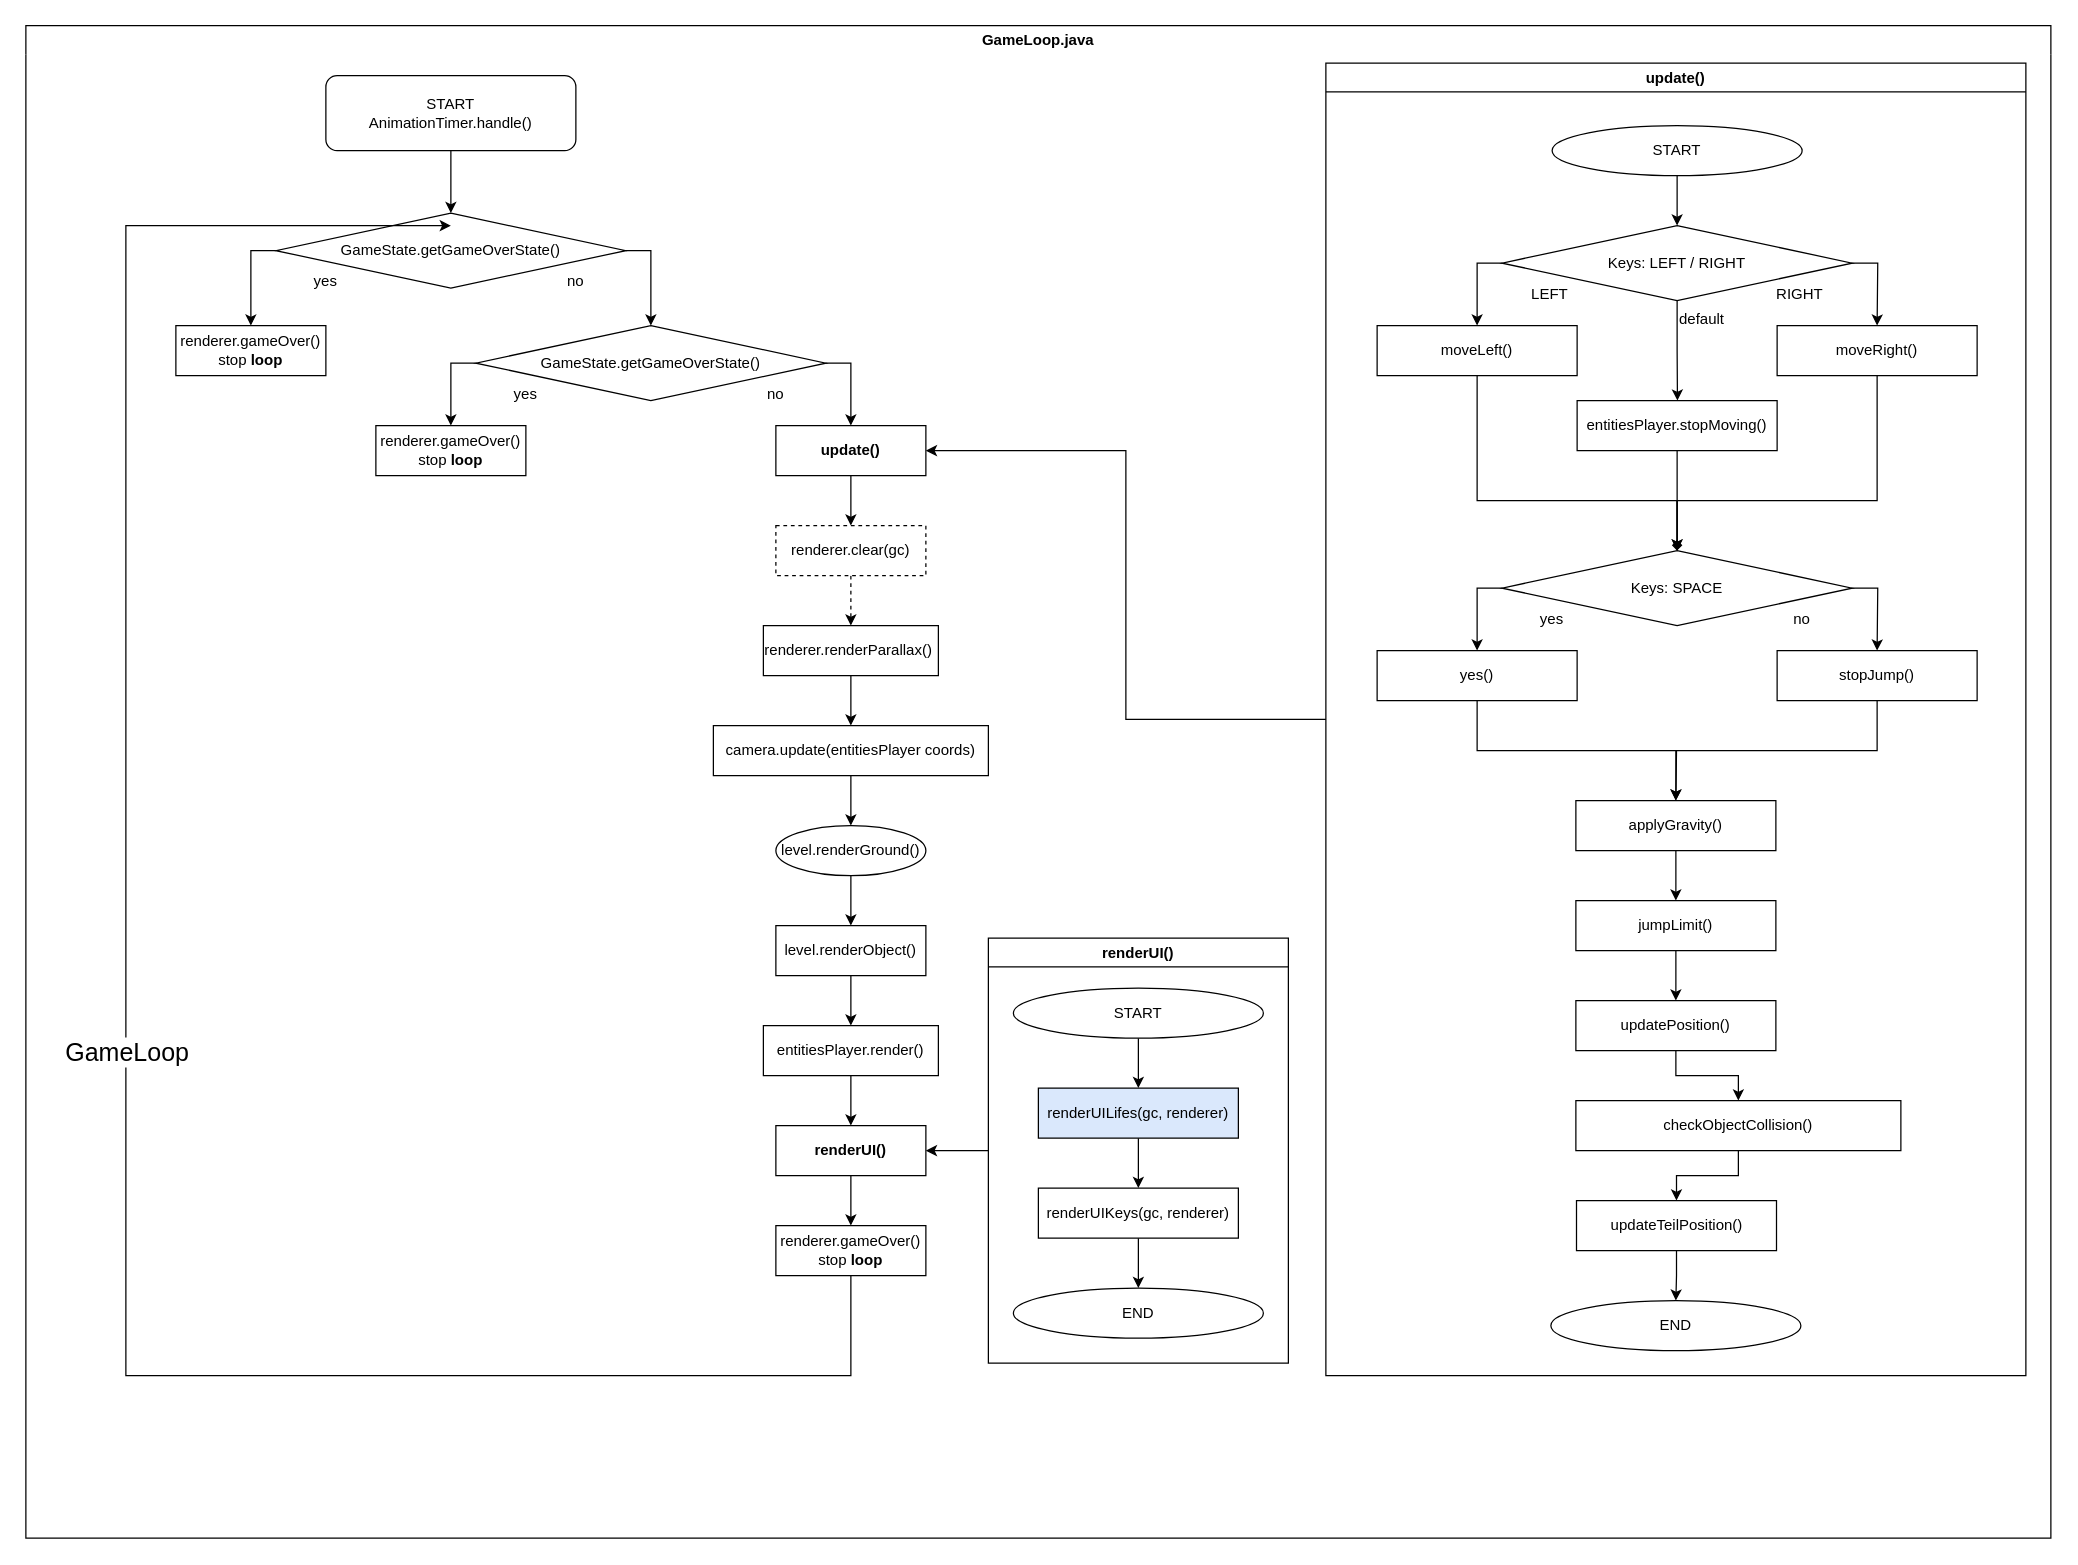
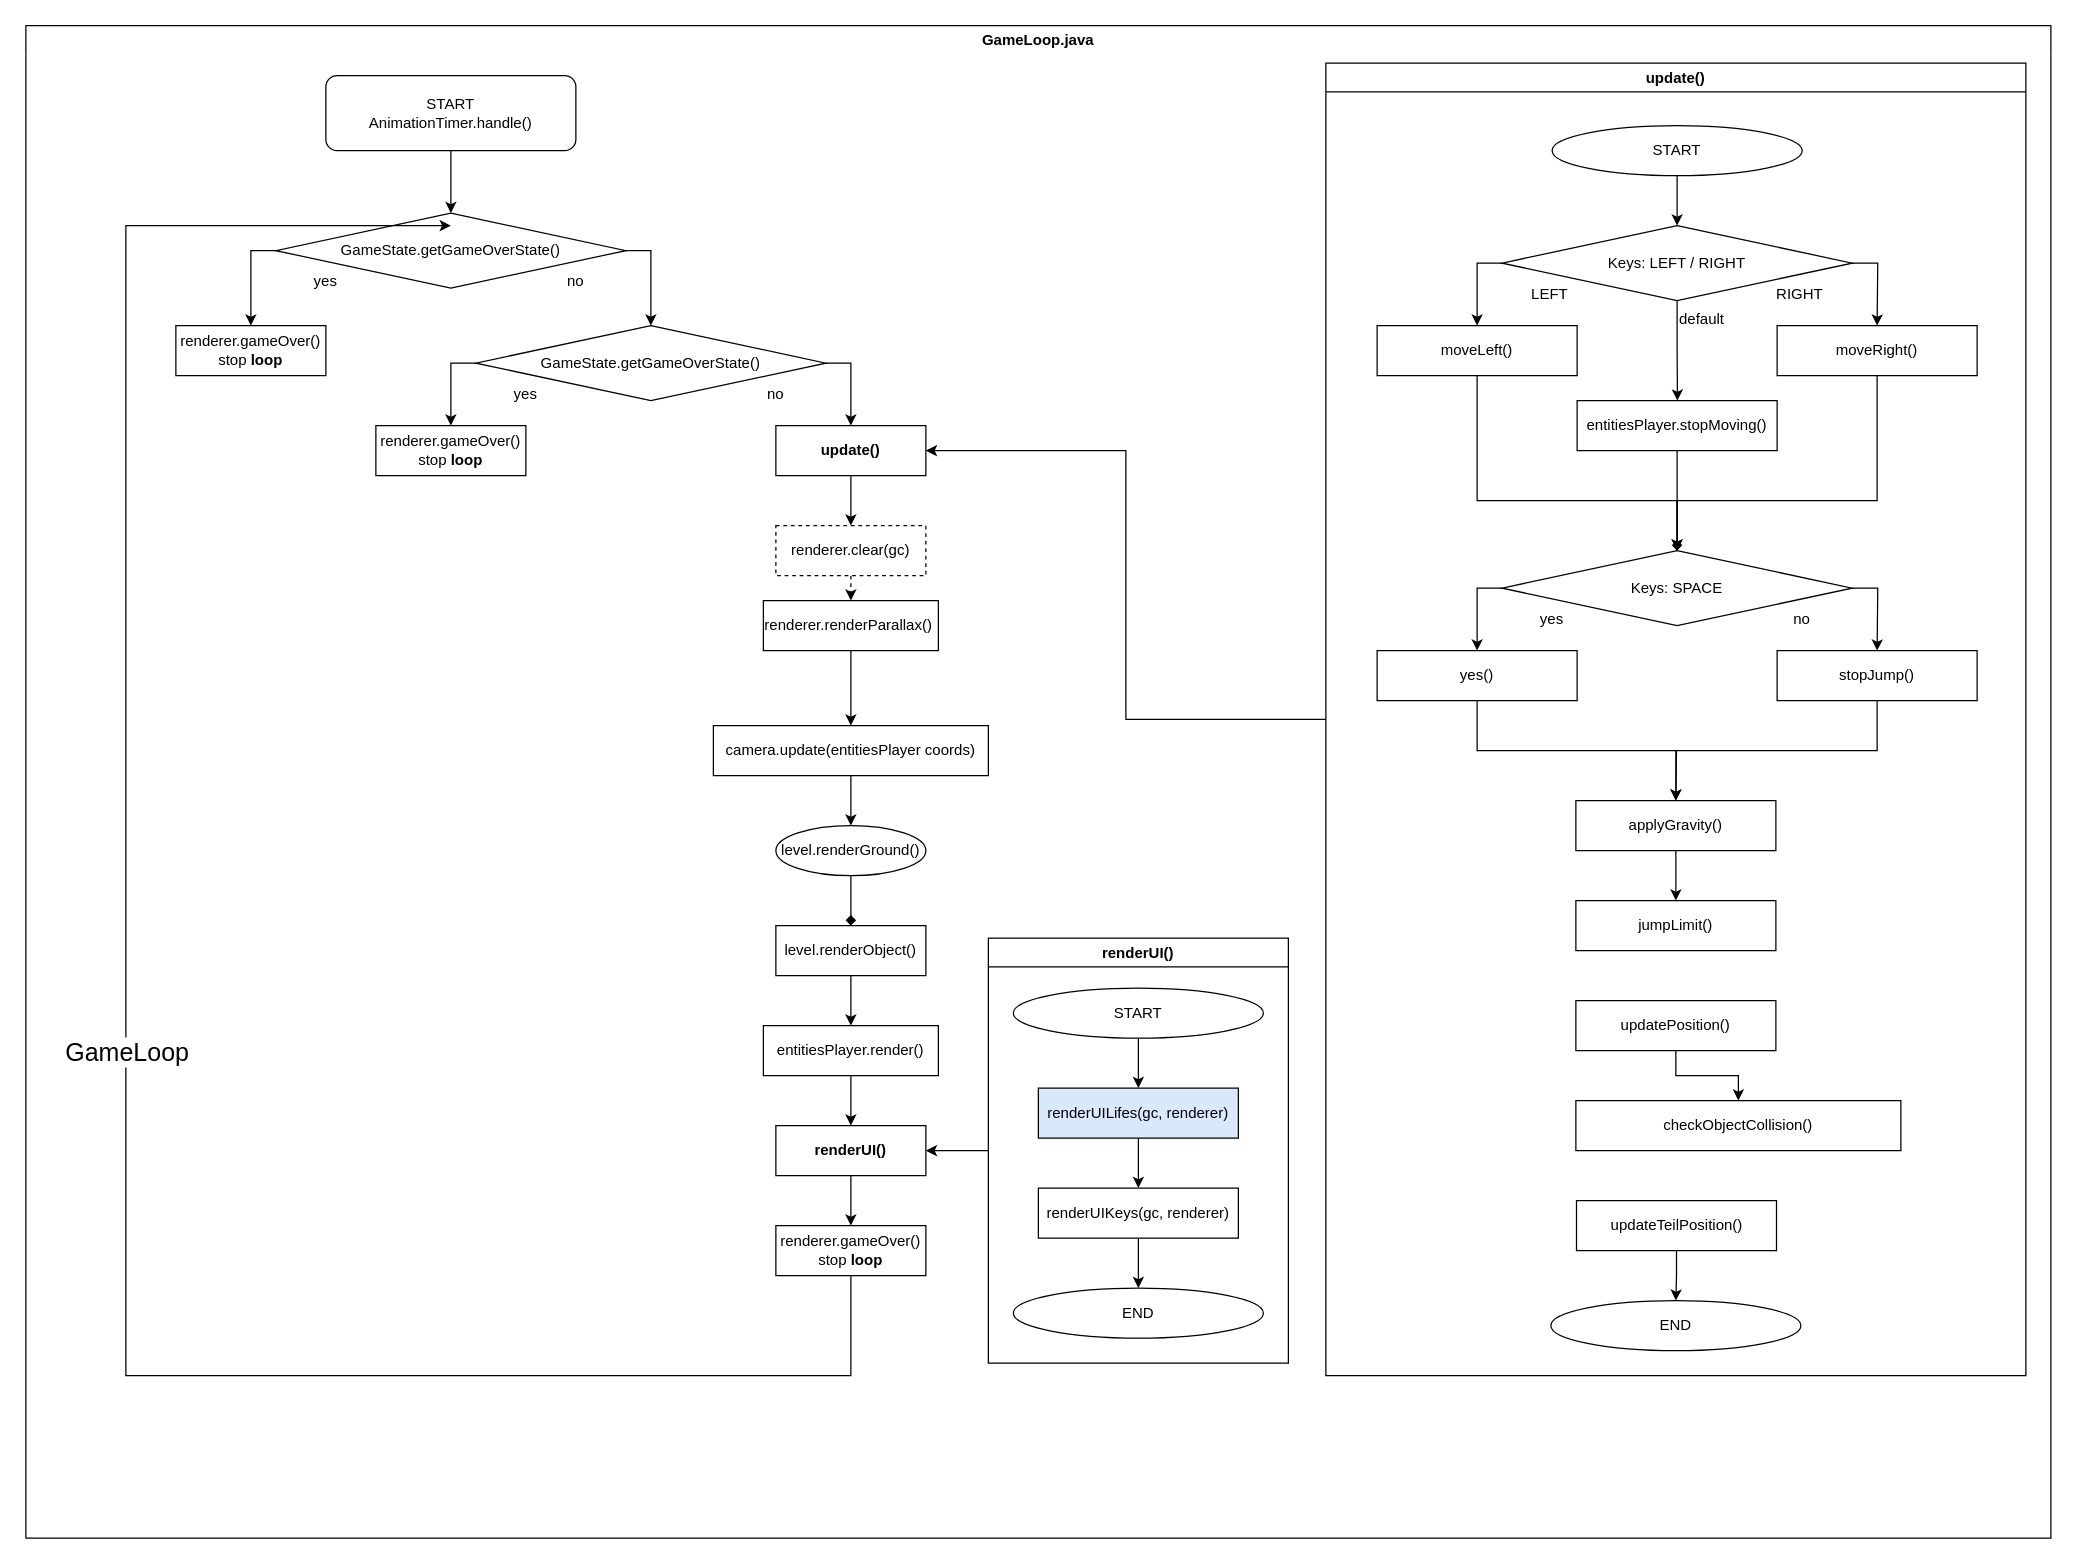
- <mxCell id="22" value="renderer.renderParallax()&amp;nbsp;" style="rounded=0;whiteSpace=wrap;html=1;" parent="2" vertex="1"><mxGeometry x="590" y="480" width="140" height="40" as="geometry" /></mxCell>
+ <mxCell id="22" value="renderer.renderParallax()&amp;nbsp;" style="rounded=0;whiteSpace=wrap;html=1;" parent="2" vertex="1"><mxGeometry x="590" y="460" width="140" height="40" as="geometry" /></mxCell>
- <mxCell id="25" style="edgeStyle=orthogonalEdgeStyle;rounded=0;orthogonalLoop=1;jettySize=auto;html=1;exitX=0.5;exitY=1;exitDx=0;exitDy=0;entryX=0.5;entryY=0;entryDx=0;entryDy=0;" parent="2" source="26" target="28" edge="1"><mxGeometry relative="1" as="geometry" /></mxCell>
+ <mxCell id="25" style="edgeStyle=orthogonalEdgeStyle;rounded=0;orthogonalLoop=1;jettySize=auto;html=1;exitX=0.5;exitY=1;exitDx=0;exitDy=0;entryX=0.5;entryY=0;entryDx=0;entryDy=0;endArrow=diamond;" parent="2" source="26" target="28" edge="1"><mxGeometry relative="1" as="geometry" /></mxCell>
- <mxCell id="62" style="edgeStyle=orthogonalEdgeStyle;rounded=0;orthogonalLoop=1;jettySize=auto;html=1;exitX=0.5;exitY=1;exitDx=0;exitDy=0;entryX=0.5;entryY=0;entryDx=0;entryDy=0;" parent="35" source="63" target="65" edge="1"><mxGeometry relative="1" as="geometry" /></mxCell>
- <mxCell id="69" style="edgeStyle=orthogonalEdgeStyle;rounded=0;orthogonalLoop=1;jettySize=auto;html=1;entryX=0.5;entryY=0;entryDx=0;entryDy=0;" parent="35" source="66" target="68" edge="1"><mxGeometry relative="1" as="geometry" /></mxCell>
